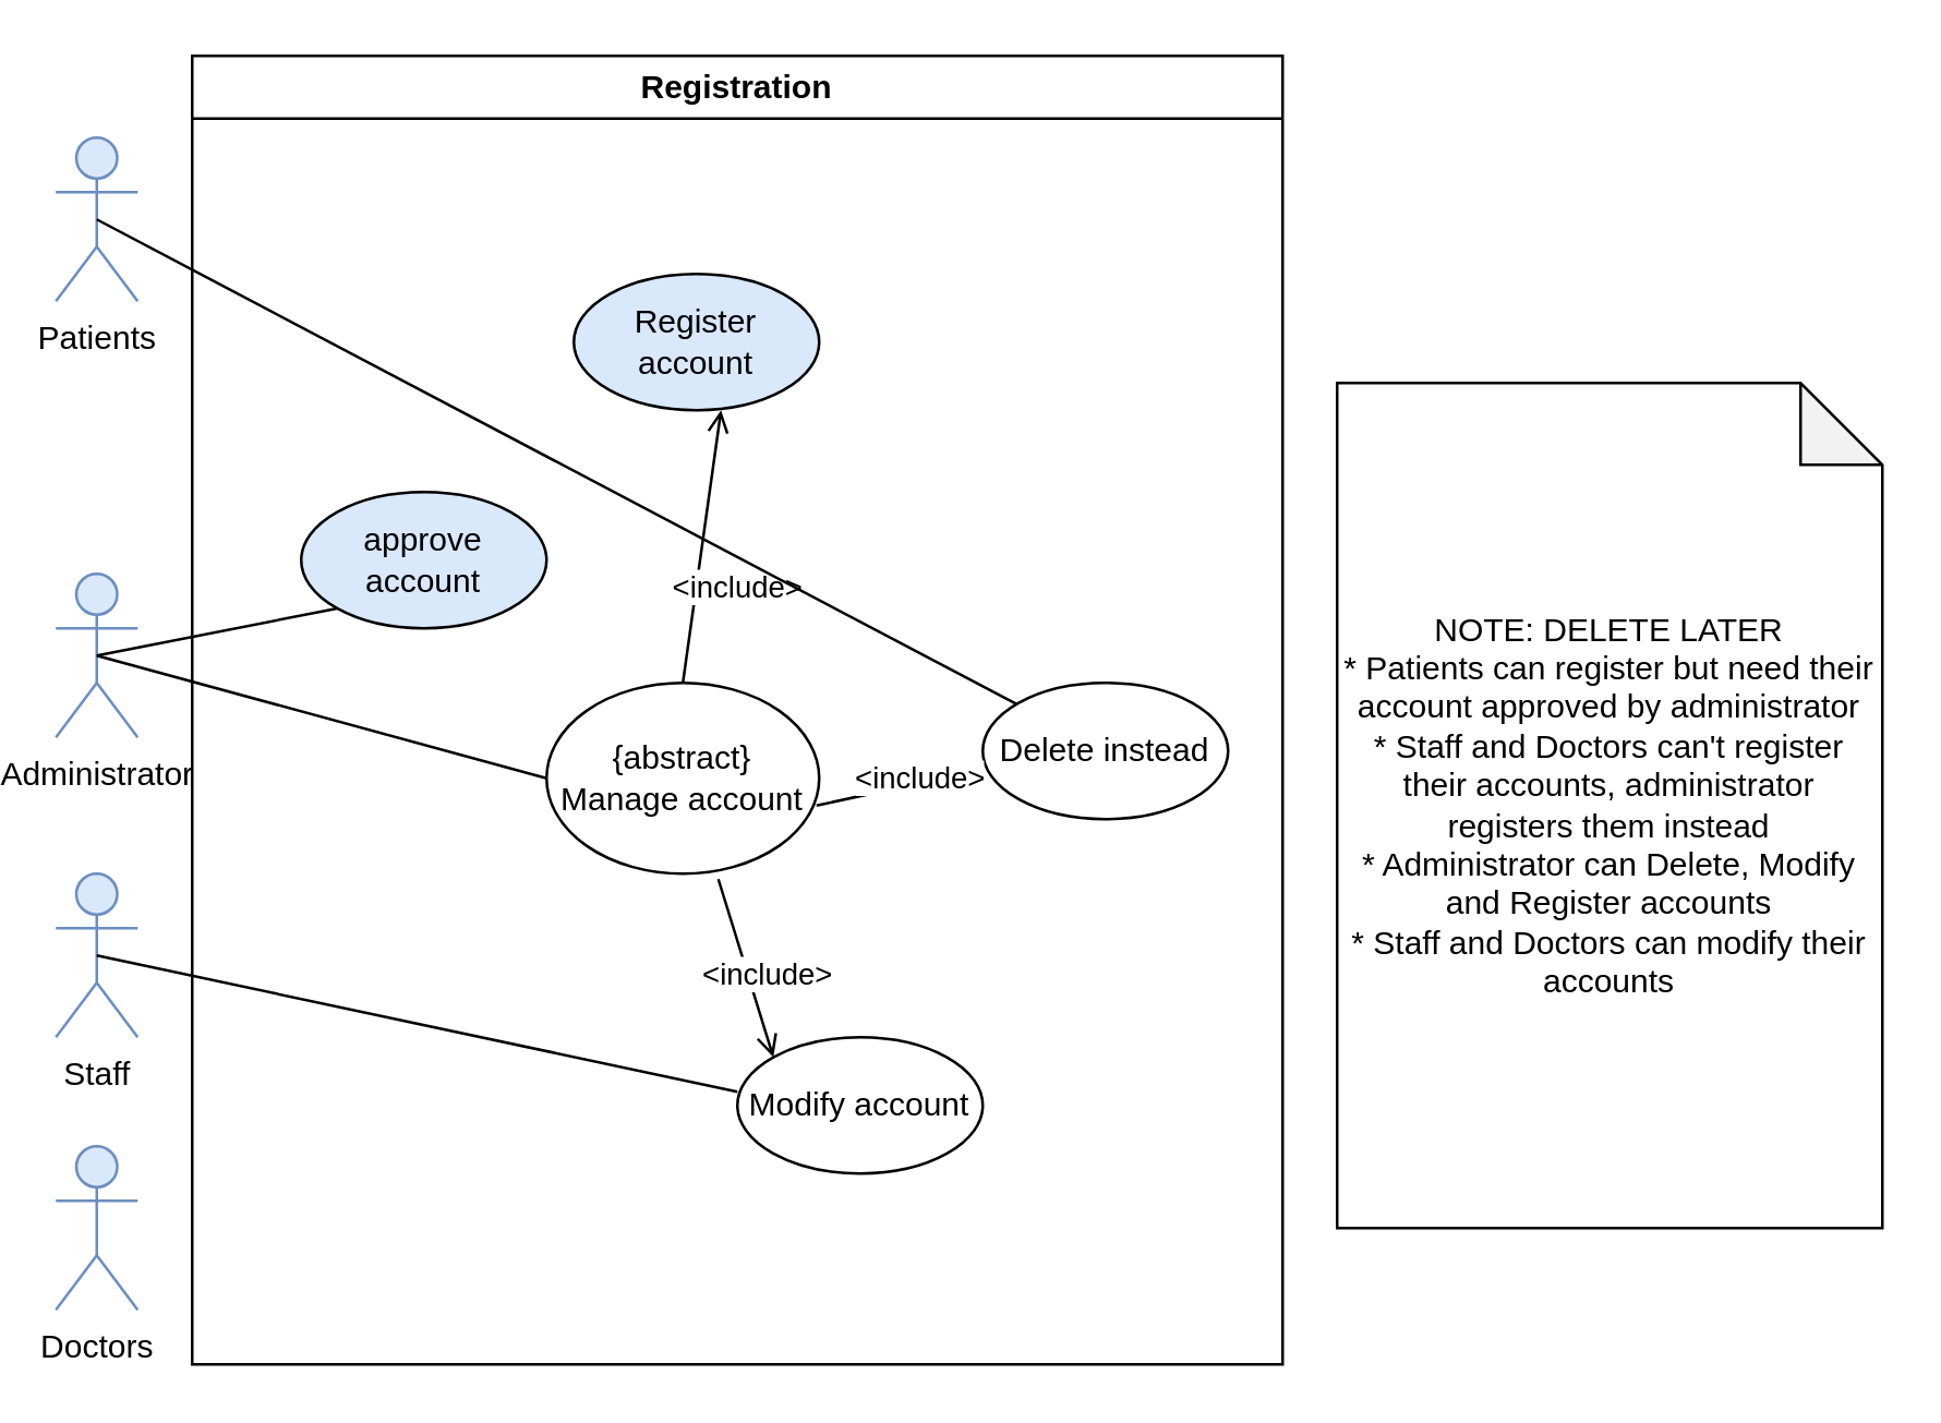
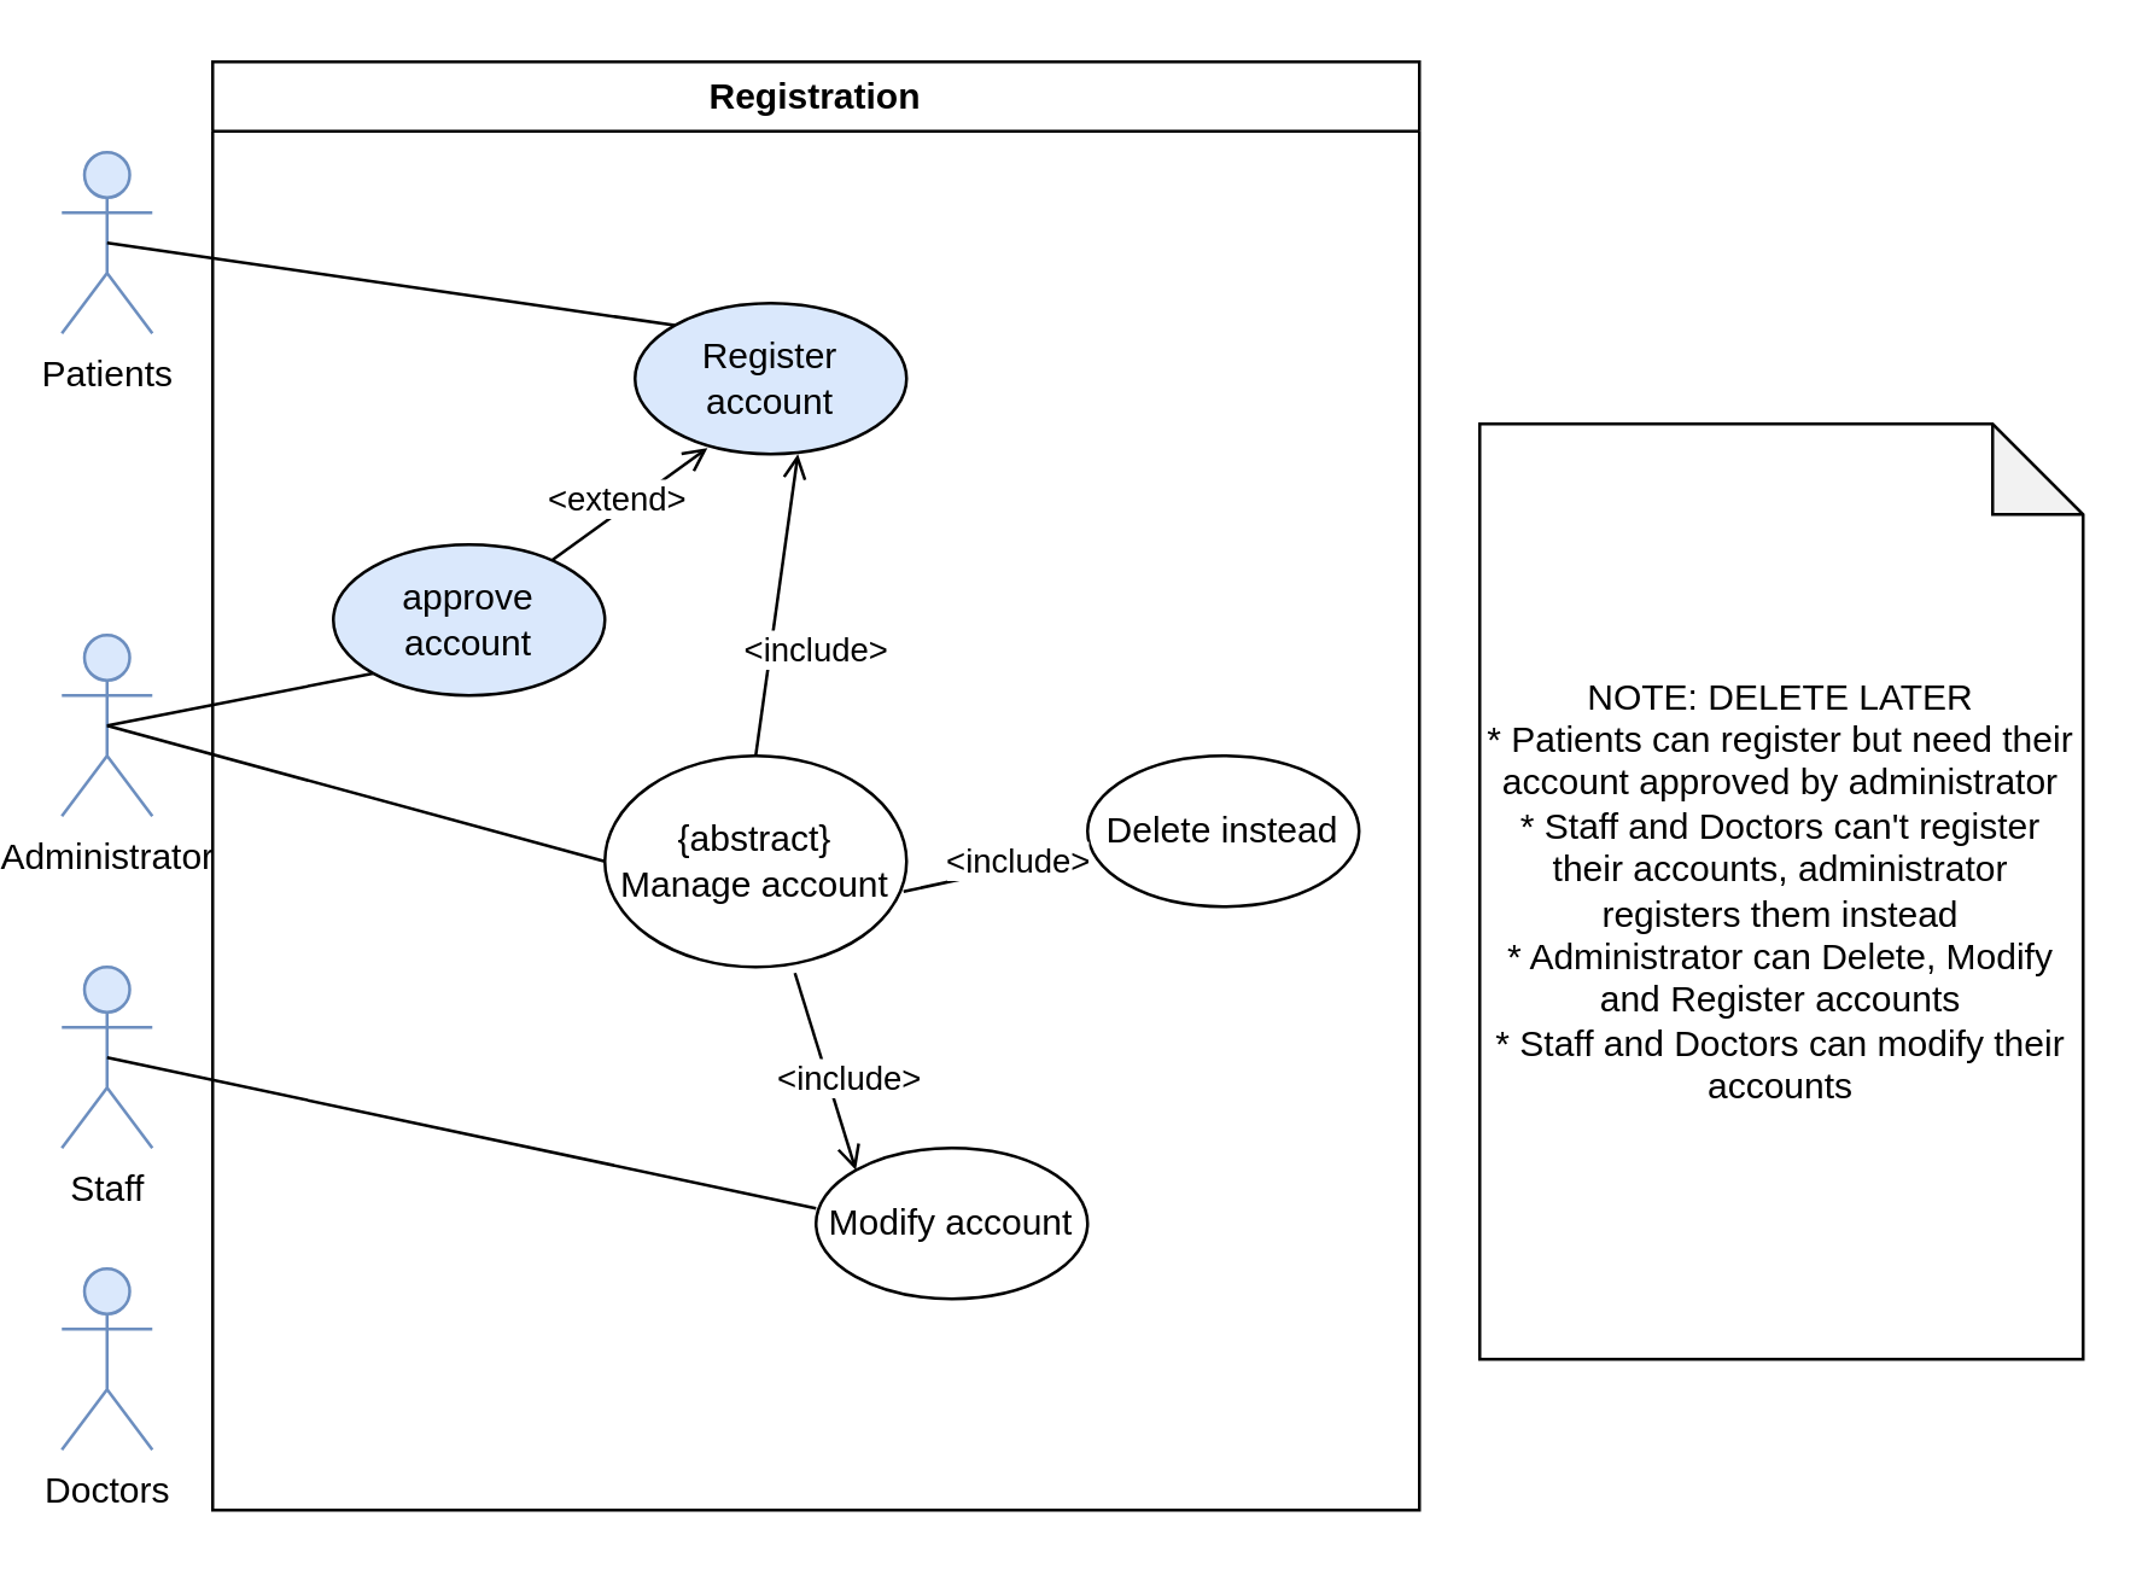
- <mxCell id="18" value="" style="endArrow=none;html=1;rounded=0;exitX=0.5;exitY=0.5;exitDx=0;exitDy=0;exitPerimeter=0;" edge="1" parent="1" source="4" target="9"><mxGeometry width="50" height="50" relative="1" as="geometry"><mxPoint x="70" y="410" as="sourcePoint" /><mxPoint x="448" y="-57" as="targetPoint" /></mxGeometry></mxCell>
+ <mxCell id="18" value="" style="endArrow=none;html=1;rounded=0;entryX=0;entryY=0;entryDx=0;entryDy=0;exitX=0.5;exitY=0.5;exitDx=0;exitDy=0;exitPerimeter=0;" edge="1" parent="1" source="4" target="7"><mxGeometry width="50" height="50" relative="1" as="geometry"><mxPoint x="70" y="410" as="sourcePoint" /><mxPoint x="448" y="-57" as="targetPoint" /></mxGeometry></mxCell>
+ <mxCell id="20" value="" style="endArrow=none;html=1;rounded=0;exitX=0.267;exitY=0.96;exitDx=0;exitDy=0;endFill=0;startArrow=open;startFill=0;exitPerimeter=0;" edge="1" parent="1" source="7" target="6"><mxGeometry width="50" height="50" relative="1" as="geometry"><mxPoint x="275" y="190" as="sourcePoint" /><mxPoint x="190" y="193" as="targetPoint" /></mxGeometry></mxCell>
+ <mxCell id="21" value="&amp;lt;extend&amp;gt;" style="edgeLabel;html=1;align=center;verticalAlign=middle;resizable=0;points=[];" vertex="1" connectable="0" parent="20"><mxGeometry x="0.121" y="-2" relative="1" as="geometry"><mxPoint y="-3" as="offset" /></mxGeometry></mxCell>
